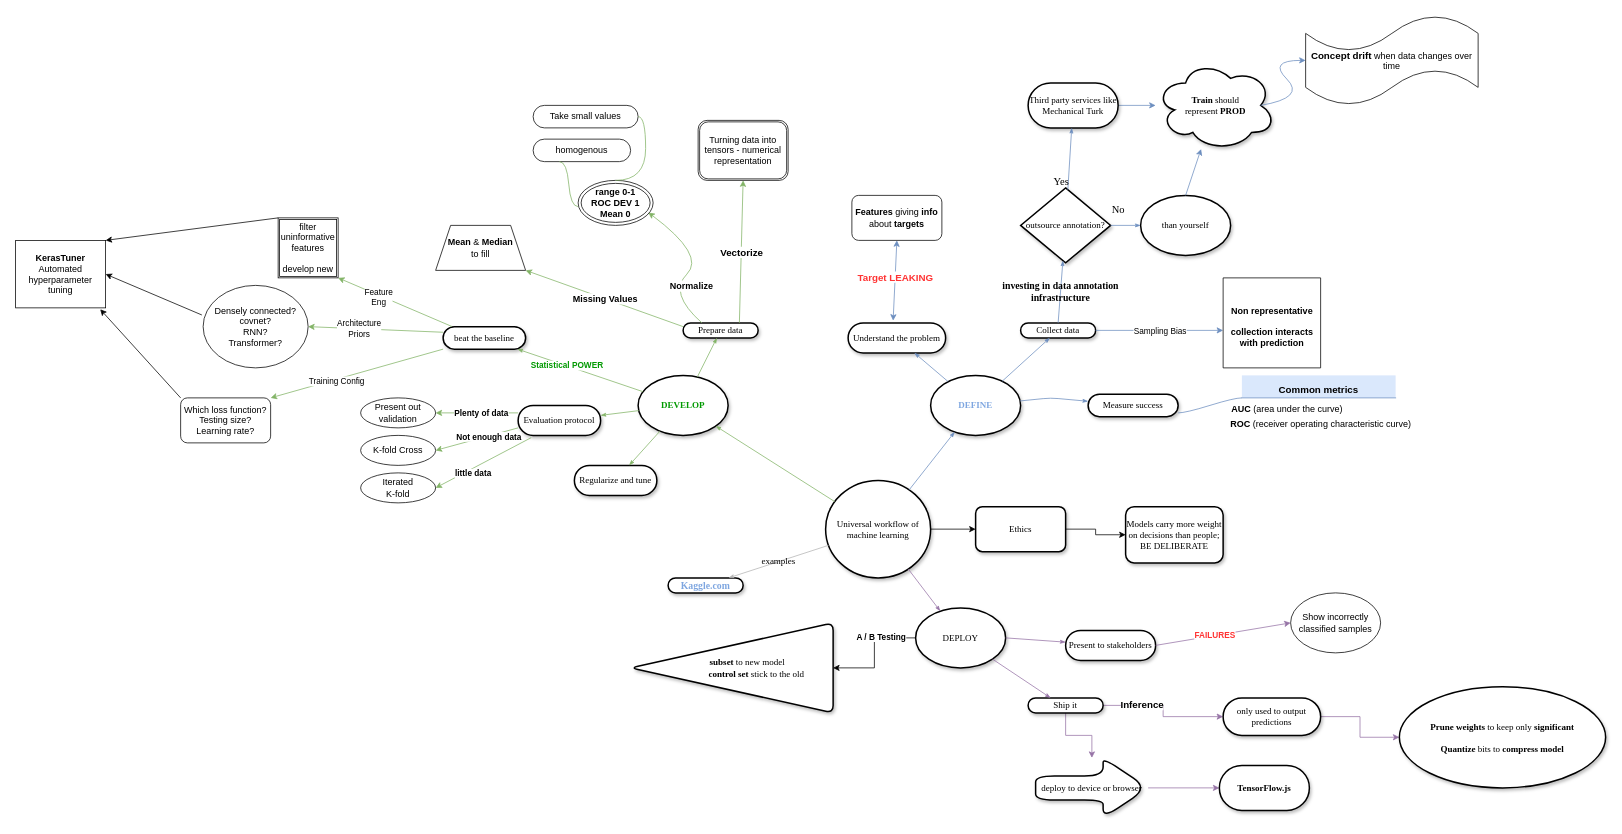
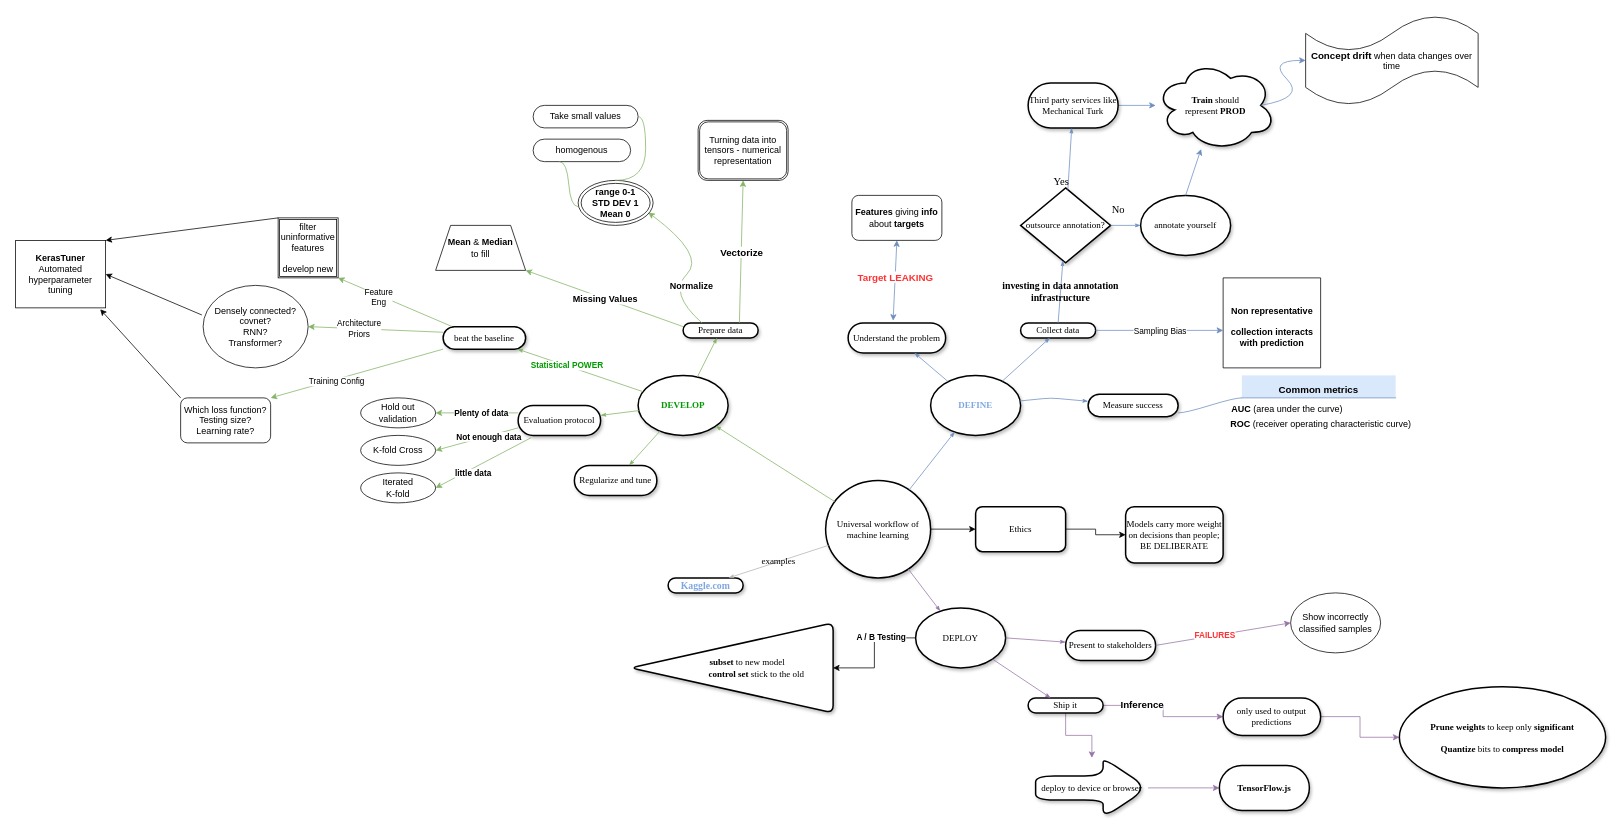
- <mxCell id="66" value="&lt;b&gt;range 0-1&lt;br&gt;ROC DEV 1&lt;br&gt;Mean 0&lt;/b&gt;" style="ellipse;shape=doubleEllipse;whiteSpace=wrap;html=1;" vertex="1" parent="1"><mxGeometry x="770" y="240" width="100" height="60" as="geometry" /></mxCell>
+ <mxCell id="66" value="&lt;b&gt;range 0-1&lt;br&gt;STD DEV 1&lt;br&gt;Mean 0&lt;/b&gt;" style="ellipse;shape=doubleEllipse;whiteSpace=wrap;html=1;" vertex="1" parent="1"><mxGeometry x="770" y="240" width="100" height="60" as="geometry" /></mxCell>
- <mxCell id="42" value="&lt;span&gt;than yourself&lt;/span&gt;" style="ellipse;whiteSpace=wrap;html=1;rounded=1;shadow=1;comic=0;labelBackgroundColor=none;strokeWidth=2;fontFamily=Verdana;fontSize=12;align=center;" parent="1" vertex="1"><mxGeometry x="1520" y="260" width="120" height="80" as="geometry" /></mxCell>
+ <mxCell id="42" value="&lt;span&gt;annotate yourself&lt;/span&gt;" style="ellipse;whiteSpace=wrap;html=1;rounded=1;shadow=1;comic=0;labelBackgroundColor=none;strokeWidth=2;fontFamily=Verdana;fontSize=12;align=center;" parent="1" vertex="1"><mxGeometry x="1520" y="260" width="120" height="80" as="geometry" /></mxCell>
- <mxCell id="76" value="Present out validation" style="ellipse;whiteSpace=wrap;html=1;align=center;newEdgeStyle={&quot;edgeStyle&quot;:&quot;entityRelationEdgeStyle&quot;,&quot;startArrow&quot;:&quot;none&quot;,&quot;endArrow&quot;:&quot;none&quot;,&quot;segment&quot;:10,&quot;curved&quot;:1,&quot;sourcePerimeterSpacing&quot;:0,&quot;targetPerimeterSpacing&quot;:0};treeFolding=1;treeMoving=1;" vertex="1" parent="1"><mxGeometry x="480" y="530" width="100" height="40" as="geometry" /></mxCell>
+ <mxCell id="76" value="Hold out validation" style="ellipse;whiteSpace=wrap;html=1;align=center;newEdgeStyle={&quot;edgeStyle&quot;:&quot;entityRelationEdgeStyle&quot;,&quot;startArrow&quot;:&quot;none&quot;,&quot;endArrow&quot;:&quot;none&quot;,&quot;segment&quot;:10,&quot;curved&quot;:1,&quot;sourcePerimeterSpacing&quot;:0,&quot;targetPerimeterSpacing&quot;:0};treeFolding=1;treeMoving=1;" vertex="1" parent="1"><mxGeometry x="480" y="530" width="100" height="40" as="geometry" /></mxCell>
